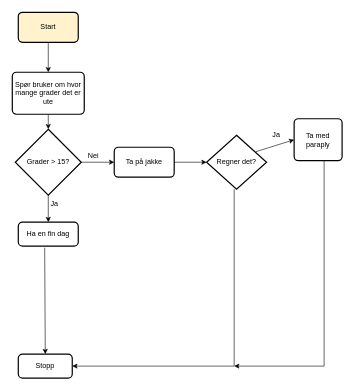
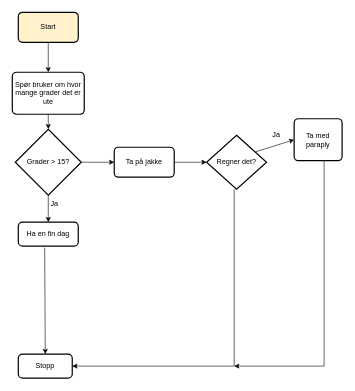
- <mxCell id="11" value="Nei" style="text;html=1;align=center;verticalAlign=middle;resizable=0;points=[];autosize=1;strokeColor=none;fillColor=none;" vertex="1" parent="1"><mxGeometry x="135" y="245" width="40" height="30" as="geometry" /></mxCell>
